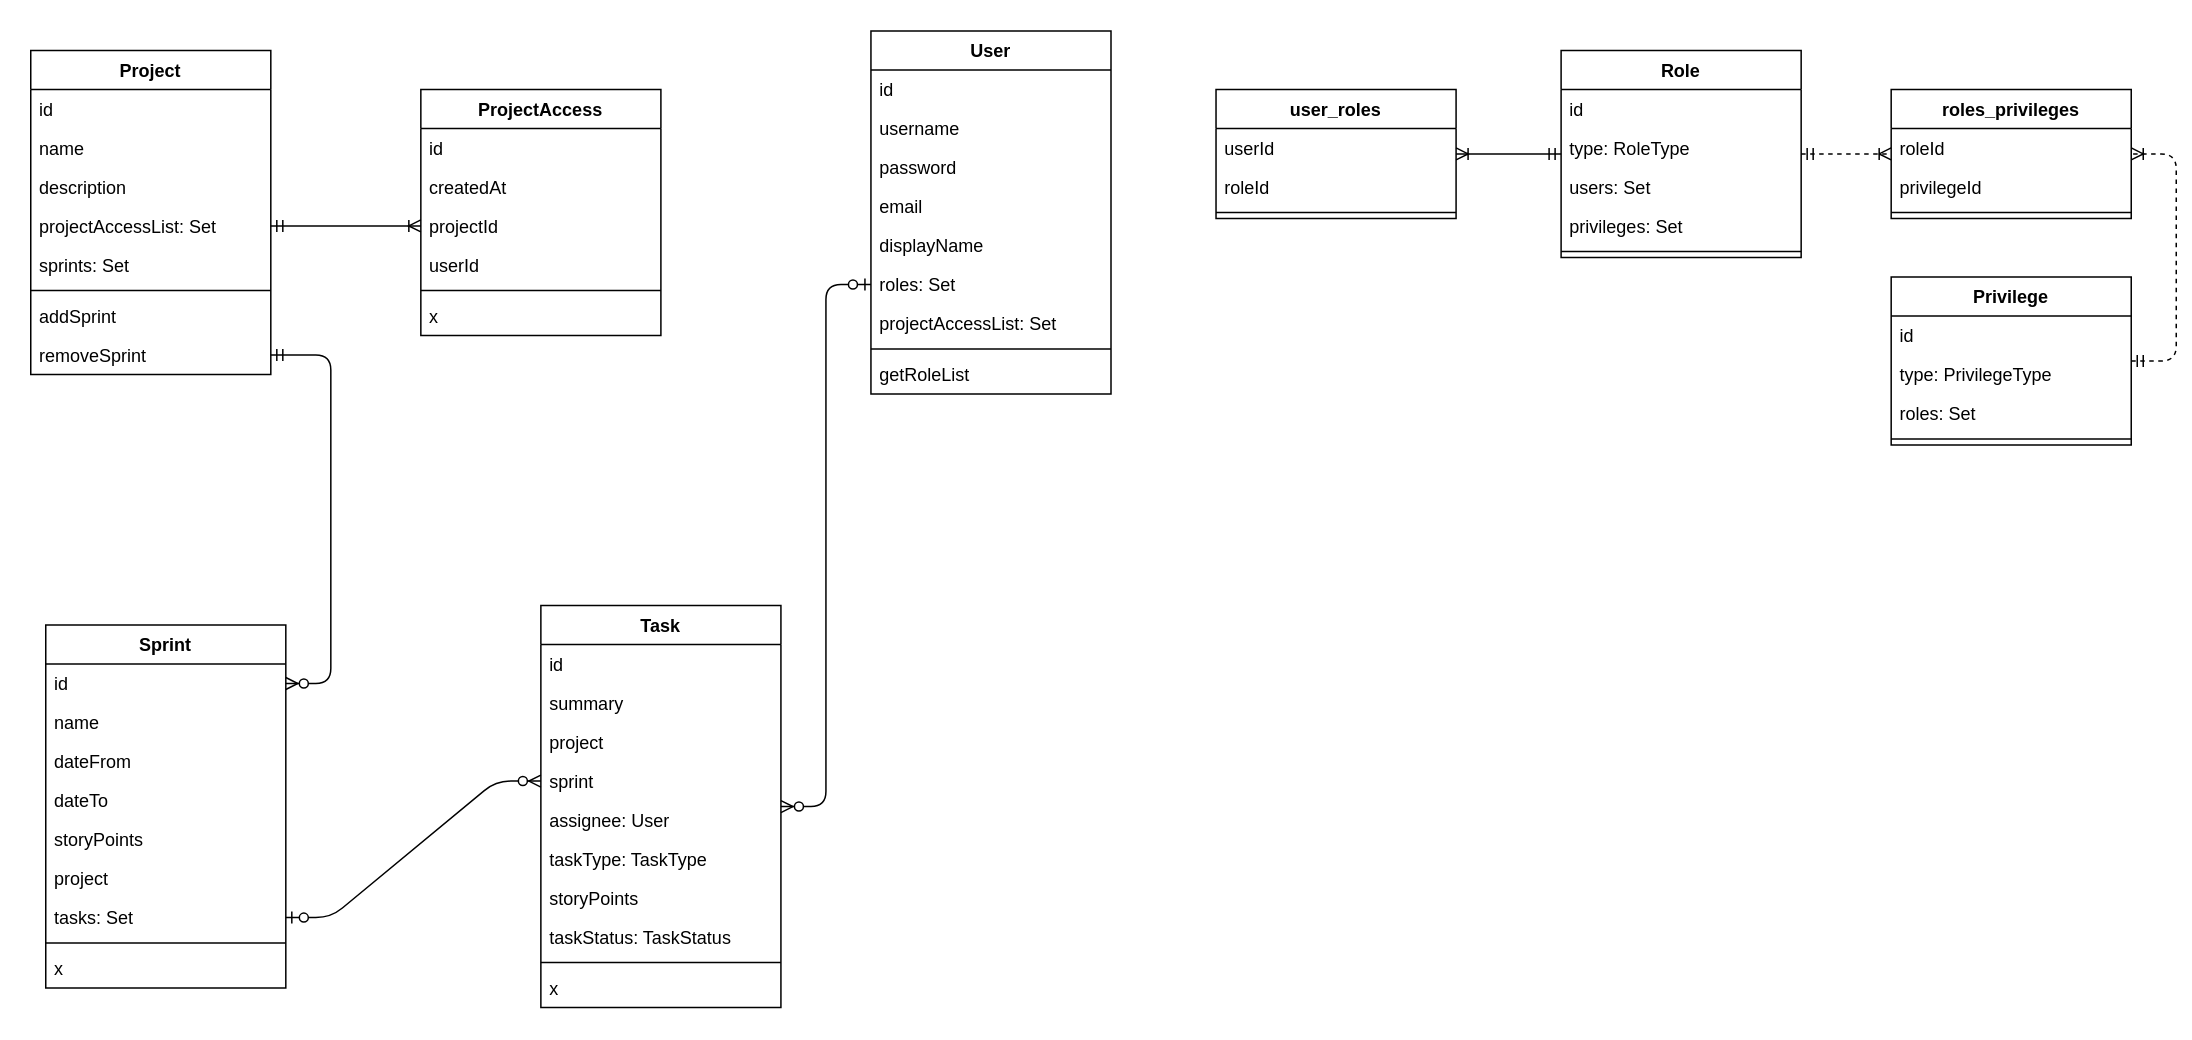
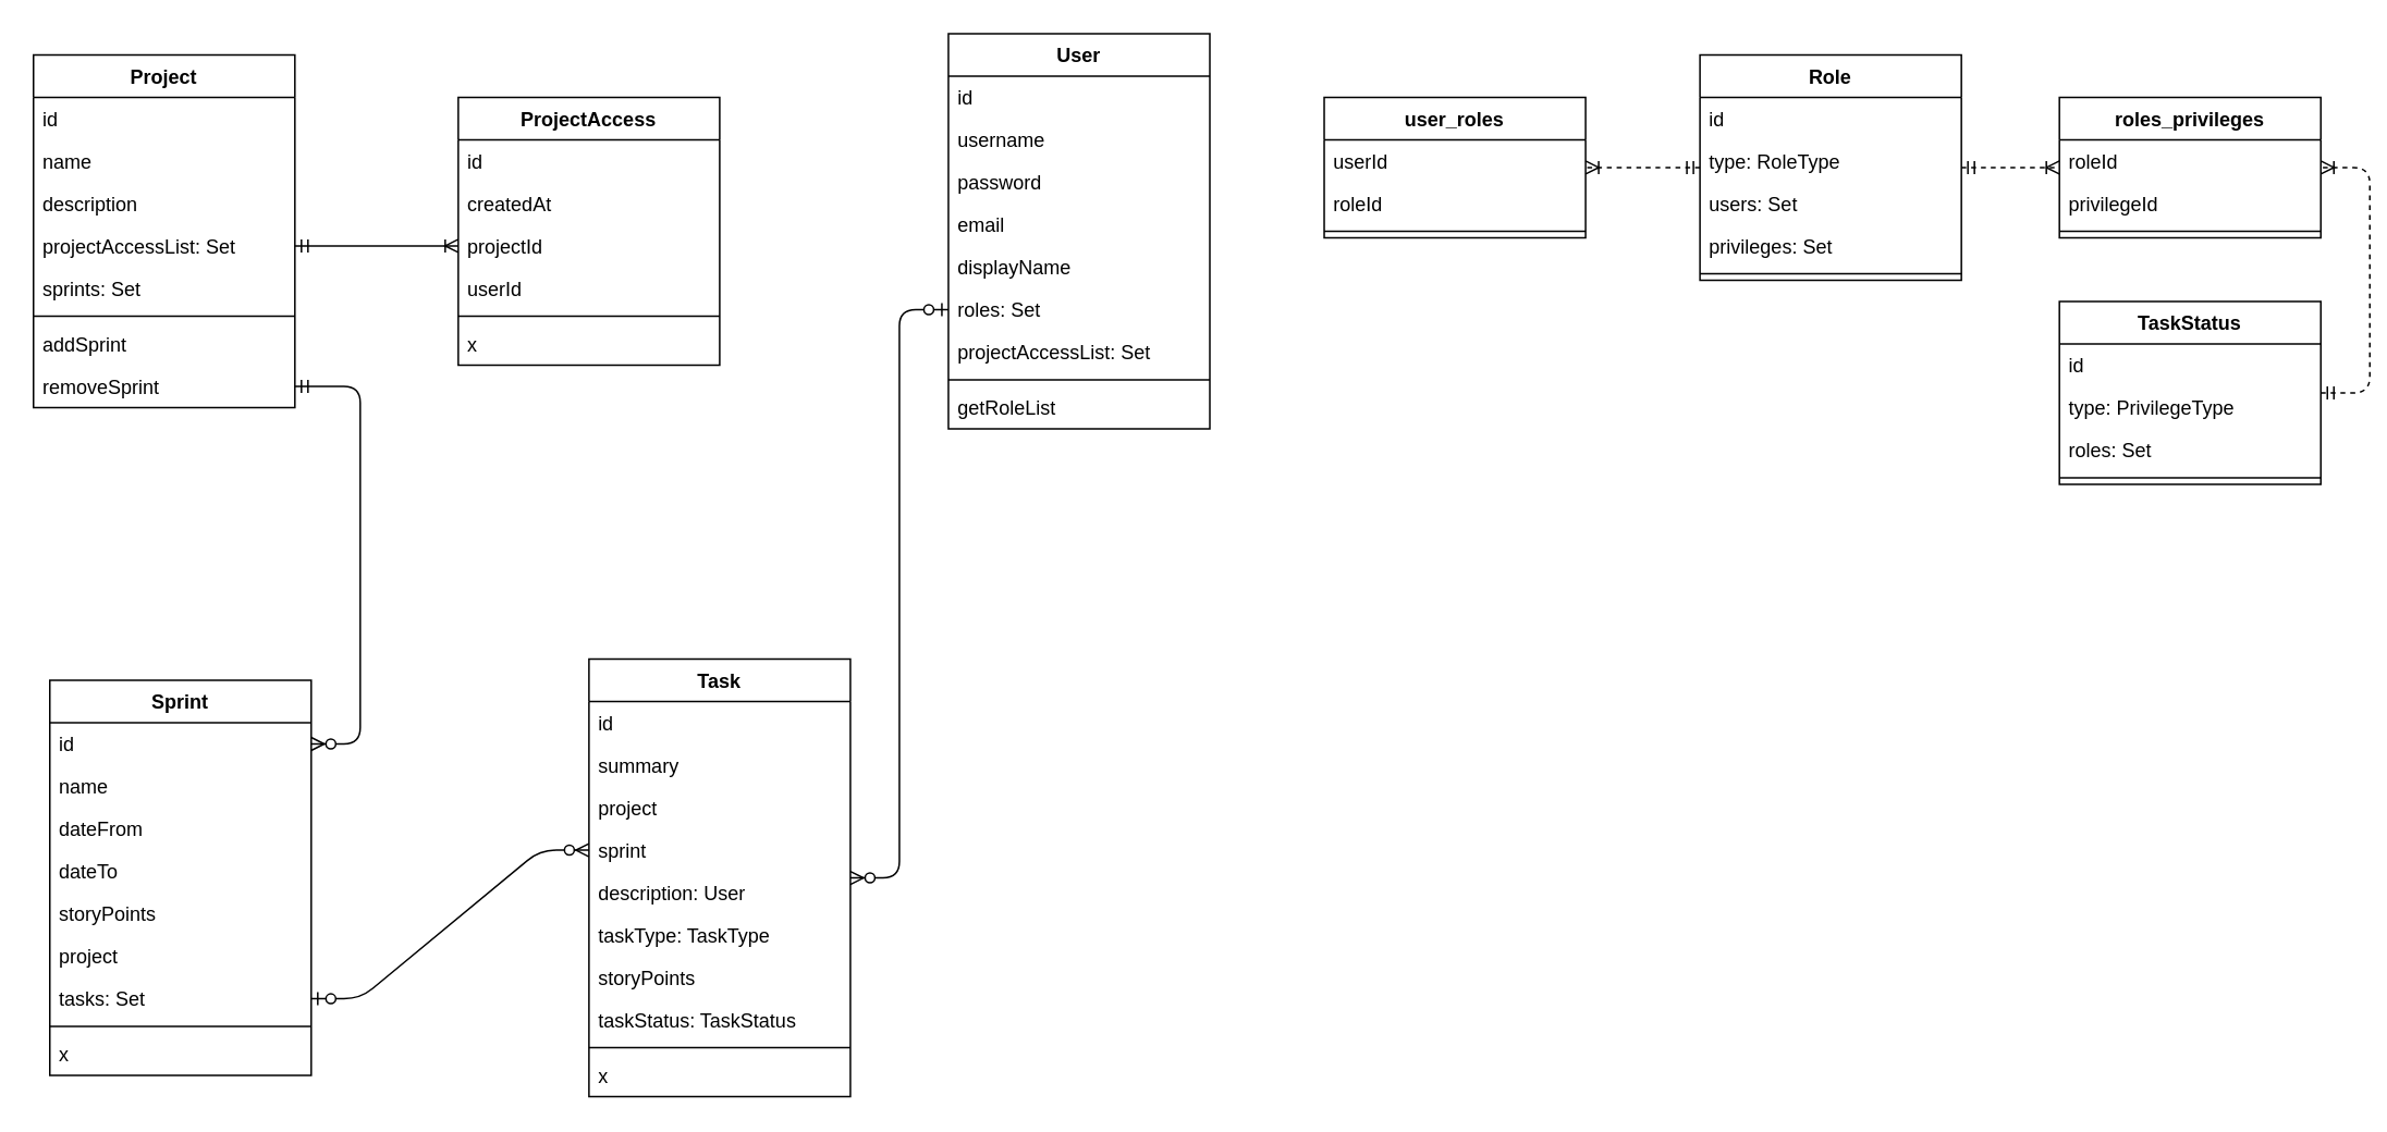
- <mxCell id="72" value="" style="edgeStyle=entityRelationEdgeStyle;fontSize=12;html=1;endArrow=ERoneToMany;startArrow=ERmandOne;" parent="1" source="53" target="68" edge="1"><mxGeometry width="100" height="100" relative="1" as="geometry"><mxPoint x="1010" y="156" as="sourcePoint" /><mxPoint x="970" y="249" as="targetPoint" /></mxGeometry></mxCell>
+ <mxCell id="72" value="" style="edgeStyle=entityRelationEdgeStyle;fontSize=12;html=1;endArrow=ERoneToMany;startArrow=ERmandOne;dashed=1;" parent="1" source="53" target="68" edge="1"><mxGeometry width="100" height="100" relative="1" as="geometry"><mxPoint x="1010" y="156" as="sourcePoint" /><mxPoint x="970" y="249" as="targetPoint" /></mxGeometry></mxCell>
- <mxCell id="59" value="Privilege" style="swimlane;fontStyle=1;align=center;verticalAlign=top;childLayout=stackLayout;horizontal=1;startSize=26;horizontalStack=0;resizeParent=1;resizeParentMax=0;resizeLast=0;collapsible=1;marginBottom=0;" parent="1" vertex="1"><mxGeometry x="1260" y="184" width="160" height="112" as="geometry" /></mxCell>
+ <mxCell id="59" value="TaskStatus" style="swimlane;fontStyle=1;align=center;verticalAlign=top;childLayout=stackLayout;horizontal=1;startSize=26;horizontalStack=0;resizeParent=1;resizeParentMax=0;resizeLast=0;collapsible=1;marginBottom=0;" parent="1" vertex="1"><mxGeometry x="1260" y="184" width="160" height="112" as="geometry" /></mxCell>
- <mxCell id="26" value="assignee: User" style="text;strokeColor=none;fillColor=none;align=left;verticalAlign=top;spacingLeft=4;spacingRight=4;overflow=hidden;rotatable=0;points=[[0,0.5],[1,0.5]];portConstraint=eastwest;" parent="21" vertex="1"><mxGeometry y="130" width="160" height="26" as="geometry" /></mxCell>
+ <mxCell id="26" value="description: User" style="text;strokeColor=none;fillColor=none;align=left;verticalAlign=top;spacingLeft=4;spacingRight=4;overflow=hidden;rotatable=0;points=[[0,0.5],[1,0.5]];portConstraint=eastwest;" parent="21" vertex="1"><mxGeometry y="130" width="160" height="26" as="geometry" /></mxCell>
